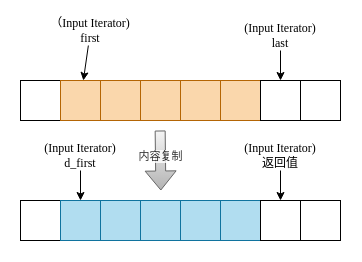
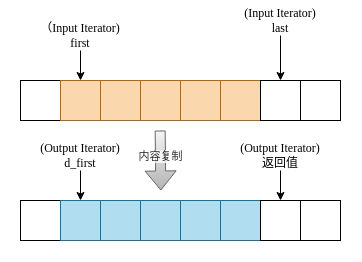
- <mxCell id="19" value="&lt;font face=&quot;consolas&quot;&gt;（Input Iterator)&lt;br&gt;first&lt;/font&gt;" style="text;html=1;strokeColor=none;fillColor=none;align=center;verticalAlign=middle;whiteSpace=wrap;rounded=0;" parent="1" vertex="1"><mxGeometry x="30" y="15" width="120" height="30" as="geometry" /></mxCell>
+ <mxCell id="19" value="&lt;font face=&quot;consolas&quot;&gt;（Input Iterator)&lt;br&gt;first&lt;/font&gt;" style="text;html=1;strokeColor=none;fillColor=none;align=center;verticalAlign=middle;whiteSpace=wrap;rounded=0;" parent="1" vertex="1"><mxGeometry x="20" y="20" width="120" height="30" as="geometry" /></mxCell>
- <mxCell id="21" value="&lt;font face=&quot;consolas&quot;&gt;(Input Iterator)&lt;br&gt;last&lt;/font&gt;" style="text;html=1;strokeColor=none;fillColor=none;align=center;verticalAlign=middle;whiteSpace=wrap;rounded=0;" parent="1" vertex="1"><mxGeometry x="220" y="20" width="120" height="30" as="geometry" /></mxCell>
+ <mxCell id="21" value="&lt;font face=&quot;consolas&quot;&gt;(Input Iterator)&lt;br&gt;last&lt;/font&gt;" style="text;html=1;strokeColor=none;fillColor=none;align=center;verticalAlign=middle;whiteSpace=wrap;rounded=0;" parent="1" vertex="1"><mxGeometry x="220" y="5" width="120" height="30" as="geometry" /></mxCell>
- <mxCell id="23" value="&lt;font face=&quot;consolas&quot;&gt;(Input Iterator)&lt;br&gt;d_first&lt;/font&gt;" style="text;html=1;strokeColor=none;fillColor=none;align=center;verticalAlign=middle;whiteSpace=wrap;rounded=0;" parent="1" vertex="1"><mxGeometry x="20" y="140" width="120" height="30" as="geometry" /></mxCell>
+ <mxCell id="23" value="&lt;font face=&quot;consolas&quot;&gt;(Output Iterator)&lt;br&gt;d_first&lt;/font&gt;" style="text;html=1;strokeColor=none;fillColor=none;align=center;verticalAlign=middle;whiteSpace=wrap;rounded=0;" parent="1" vertex="1"><mxGeometry x="20" y="140" width="120" height="30" as="geometry" /></mxCell>
- <mxCell id="27" value="&lt;font face=&quot;consolas&quot;&gt;(Input Iterator)&lt;br&gt;返回值&lt;br&gt;&lt;/font&gt;" style="text;html=1;strokeColor=none;fillColor=none;align=center;verticalAlign=middle;whiteSpace=wrap;rounded=0;" parent="1" vertex="1"><mxGeometry x="220" y="140" width="120" height="30" as="geometry" /></mxCell>
+ <mxCell id="27" value="&lt;font face=&quot;consolas&quot;&gt;(Output Iterator)&lt;br&gt;返回值&lt;br&gt;&lt;/font&gt;" style="text;html=1;strokeColor=none;fillColor=none;align=center;verticalAlign=middle;whiteSpace=wrap;rounded=0;" parent="1" vertex="1"><mxGeometry x="220" y="140" width="120" height="30" as="geometry" /></mxCell>
